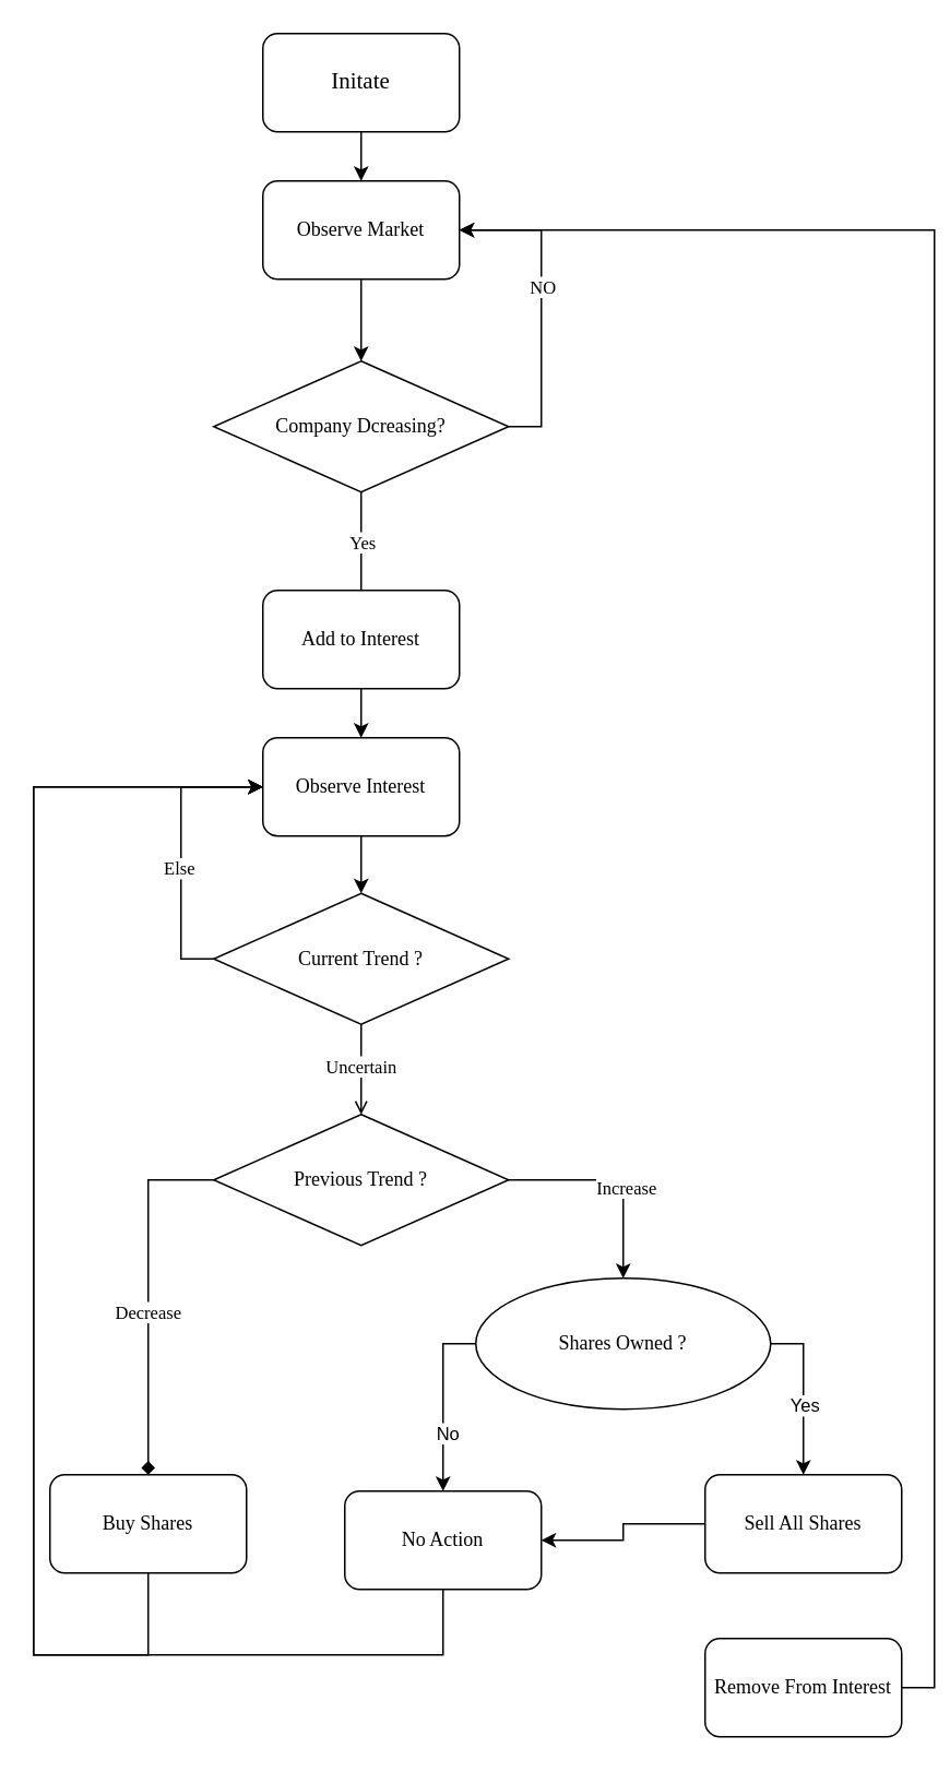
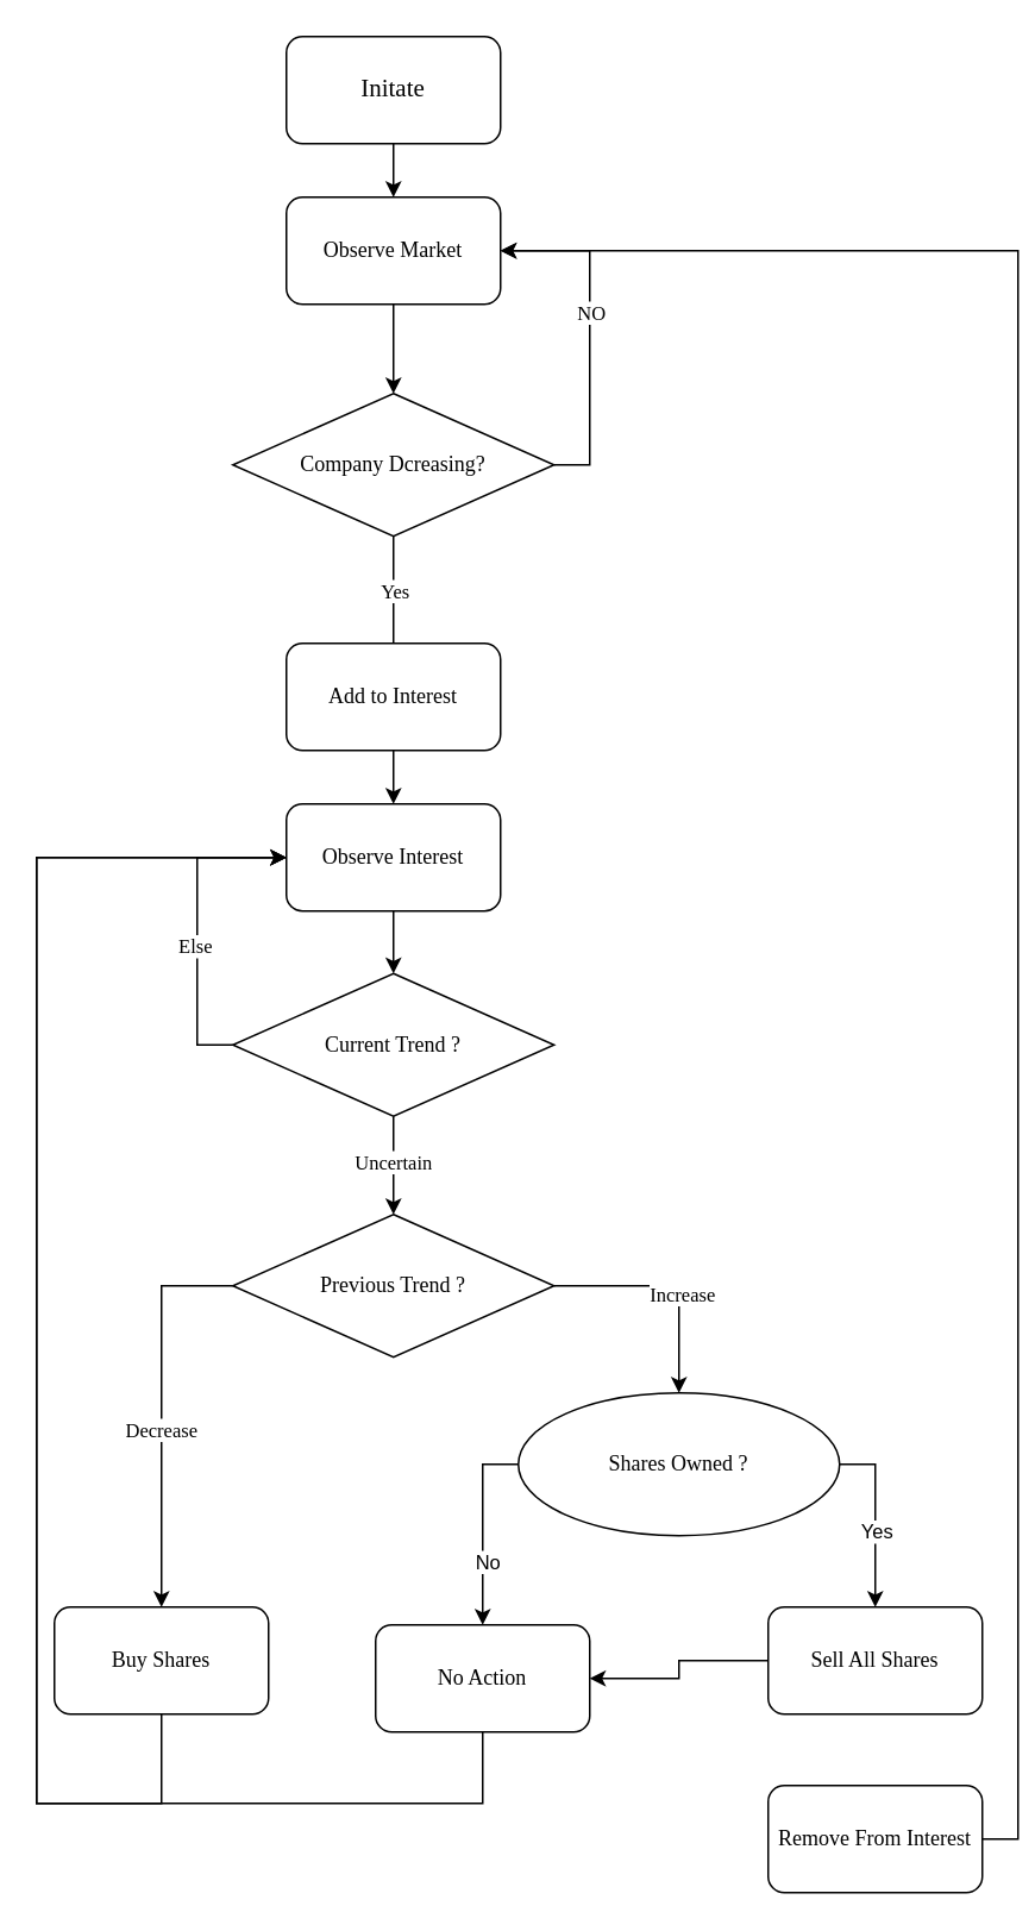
- <mxCell id="13" value="" style="edgeStyle=orthogonalEdgeStyle;rounded=0;orthogonalLoop=1;jettySize=auto;html=1;entryX=0.5;entryY=0;entryDx=0;entryDy=0;fontFamily=JetBrainsMono Nerd Font;endArrow=open;" edge="1" parent="1" source="17" target="26"><mxGeometry relative="1" as="geometry"><mxPoint x="220" y="780" as="targetPoint" /></mxGeometry></mxCell>
+ <mxCell id="13" value="" style="edgeStyle=orthogonalEdgeStyle;rounded=0;orthogonalLoop=1;jettySize=auto;html=1;entryX=0.5;entryY=0;entryDx=0;entryDy=0;fontFamily=JetBrainsMono Nerd Font;" edge="1" parent="1" source="17" target="26"><mxGeometry relative="1" as="geometry"><mxPoint x="220" y="780" as="targetPoint" /></mxGeometry></mxCell>
- <mxCell id="22" style="edgeStyle=orthogonalEdgeStyle;rounded=0;orthogonalLoop=1;jettySize=auto;html=1;exitX=0;exitY=0.5;exitDx=0;exitDy=0;entryX=0.5;entryY=0;entryDx=0;entryDy=0;fontFamily=JetBrainsMono Nerd Font;endArrow=diamond;" edge="1" parent="1" source="26" target="19"><mxGeometry relative="1" as="geometry" /></mxCell>
+ <mxCell id="22" style="edgeStyle=orthogonalEdgeStyle;rounded=0;orthogonalLoop=1;jettySize=auto;html=1;exitX=0;exitY=0.5;exitDx=0;exitDy=0;entryX=0.5;entryY=0;entryDx=0;entryDy=0;fontFamily=JetBrainsMono Nerd Font;" edge="1" parent="1" source="26" target="19"><mxGeometry relative="1" as="geometry" /></mxCell>
